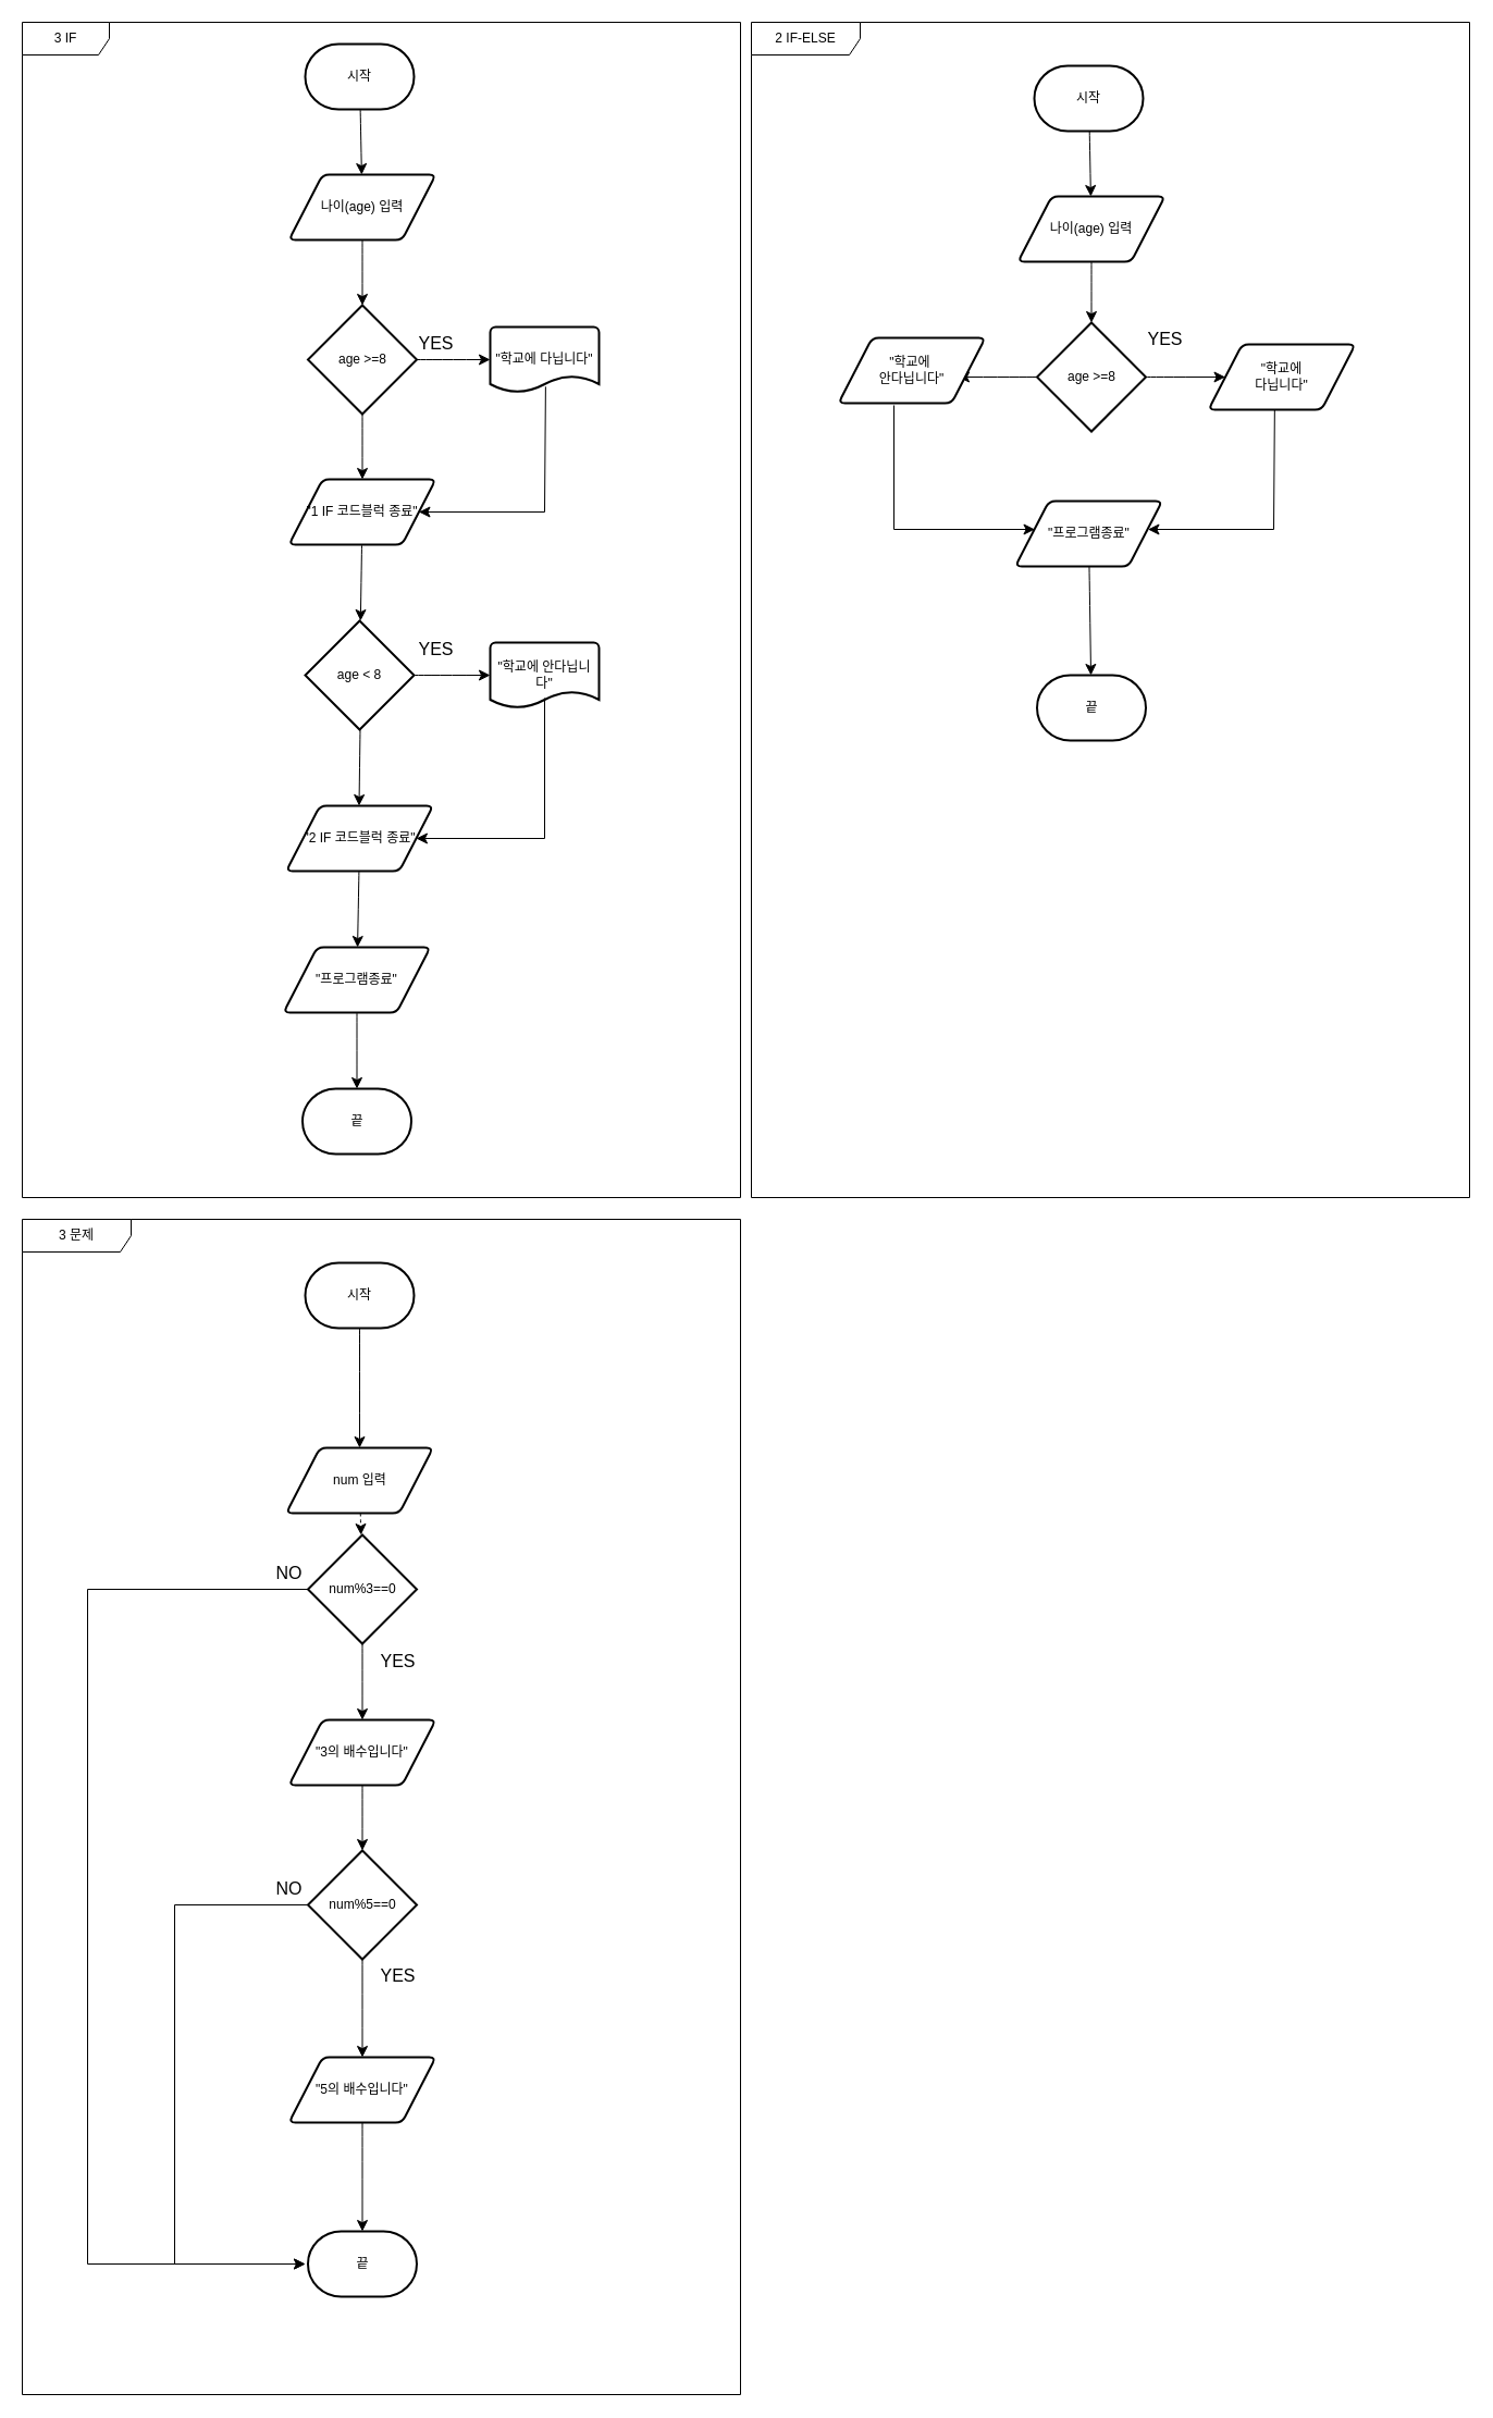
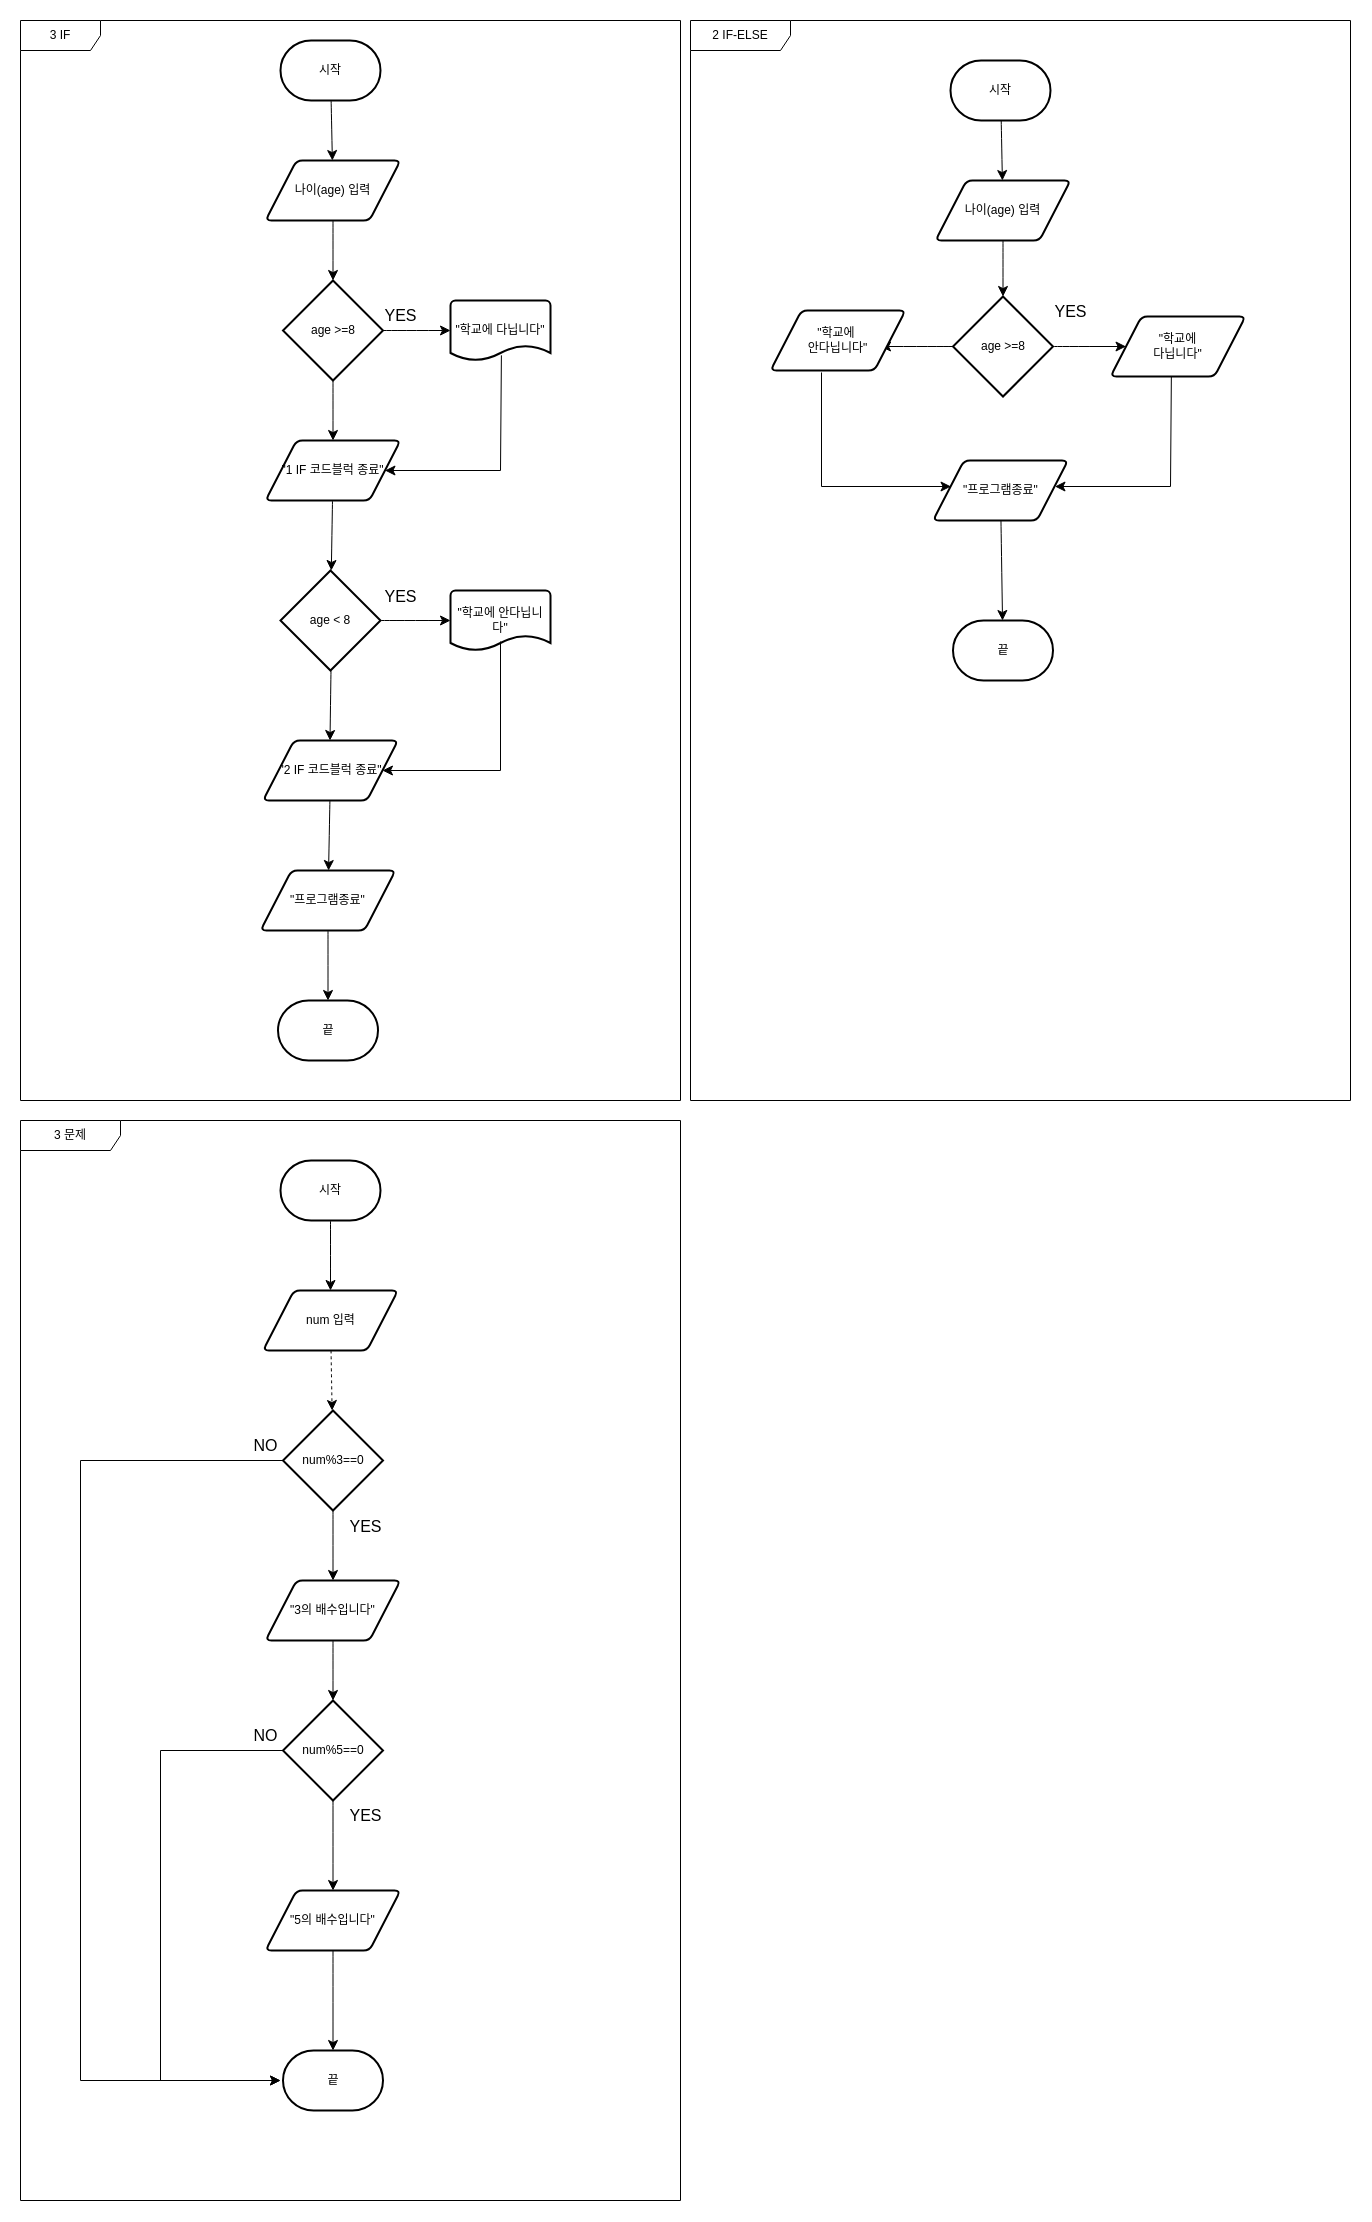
- <mxCell id="47" value="num 입력" style="shape=parallelogram;html=1;strokeWidth=2;perimeter=parallelogramPerimeter;whiteSpace=wrap;rounded=1;arcSize=12;size=0.23;" vertex="1" parent="1"><mxGeometry x="262.5" y="1330" width="135" height="60" as="geometry" /></mxCell>
+ <mxCell id="47" value="num 입력" style="shape=parallelogram;html=1;strokeWidth=2;perimeter=parallelogramPerimeter;whiteSpace=wrap;rounded=1;arcSize=12;size=0.23;" vertex="1" parent="1"><mxGeometry x="262.5" y="1290" width="135" height="60" as="geometry" /></mxCell>
